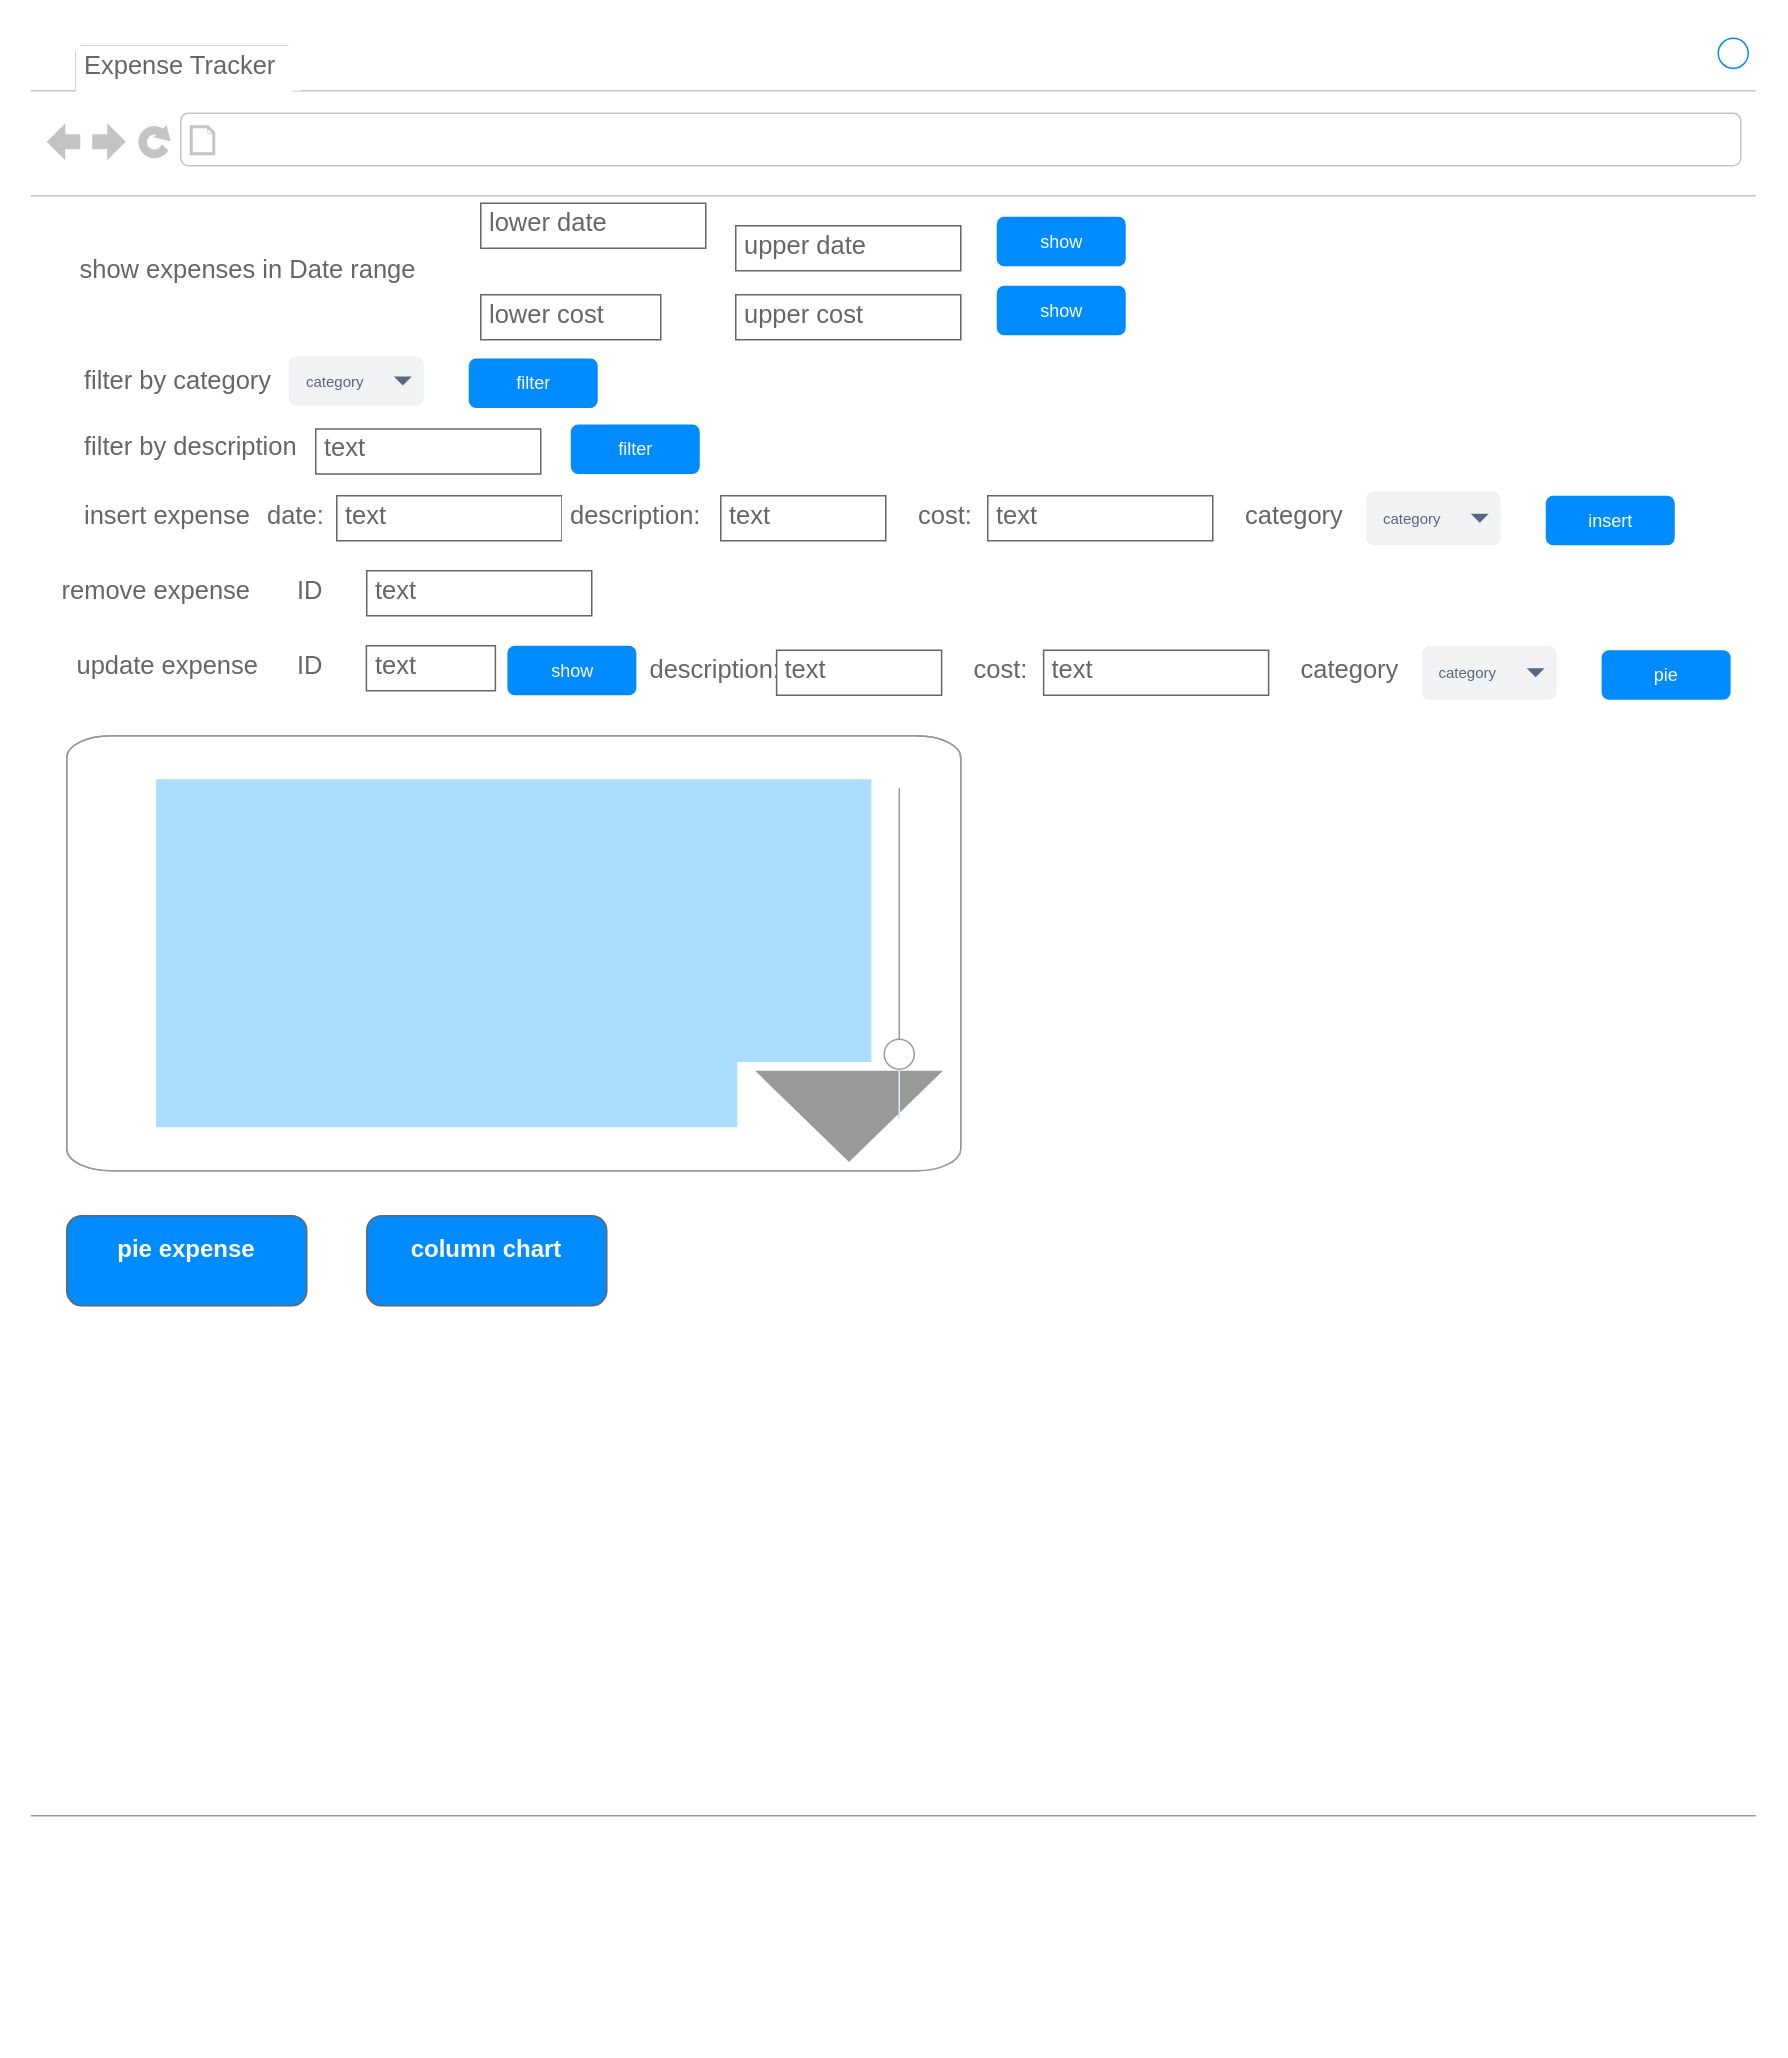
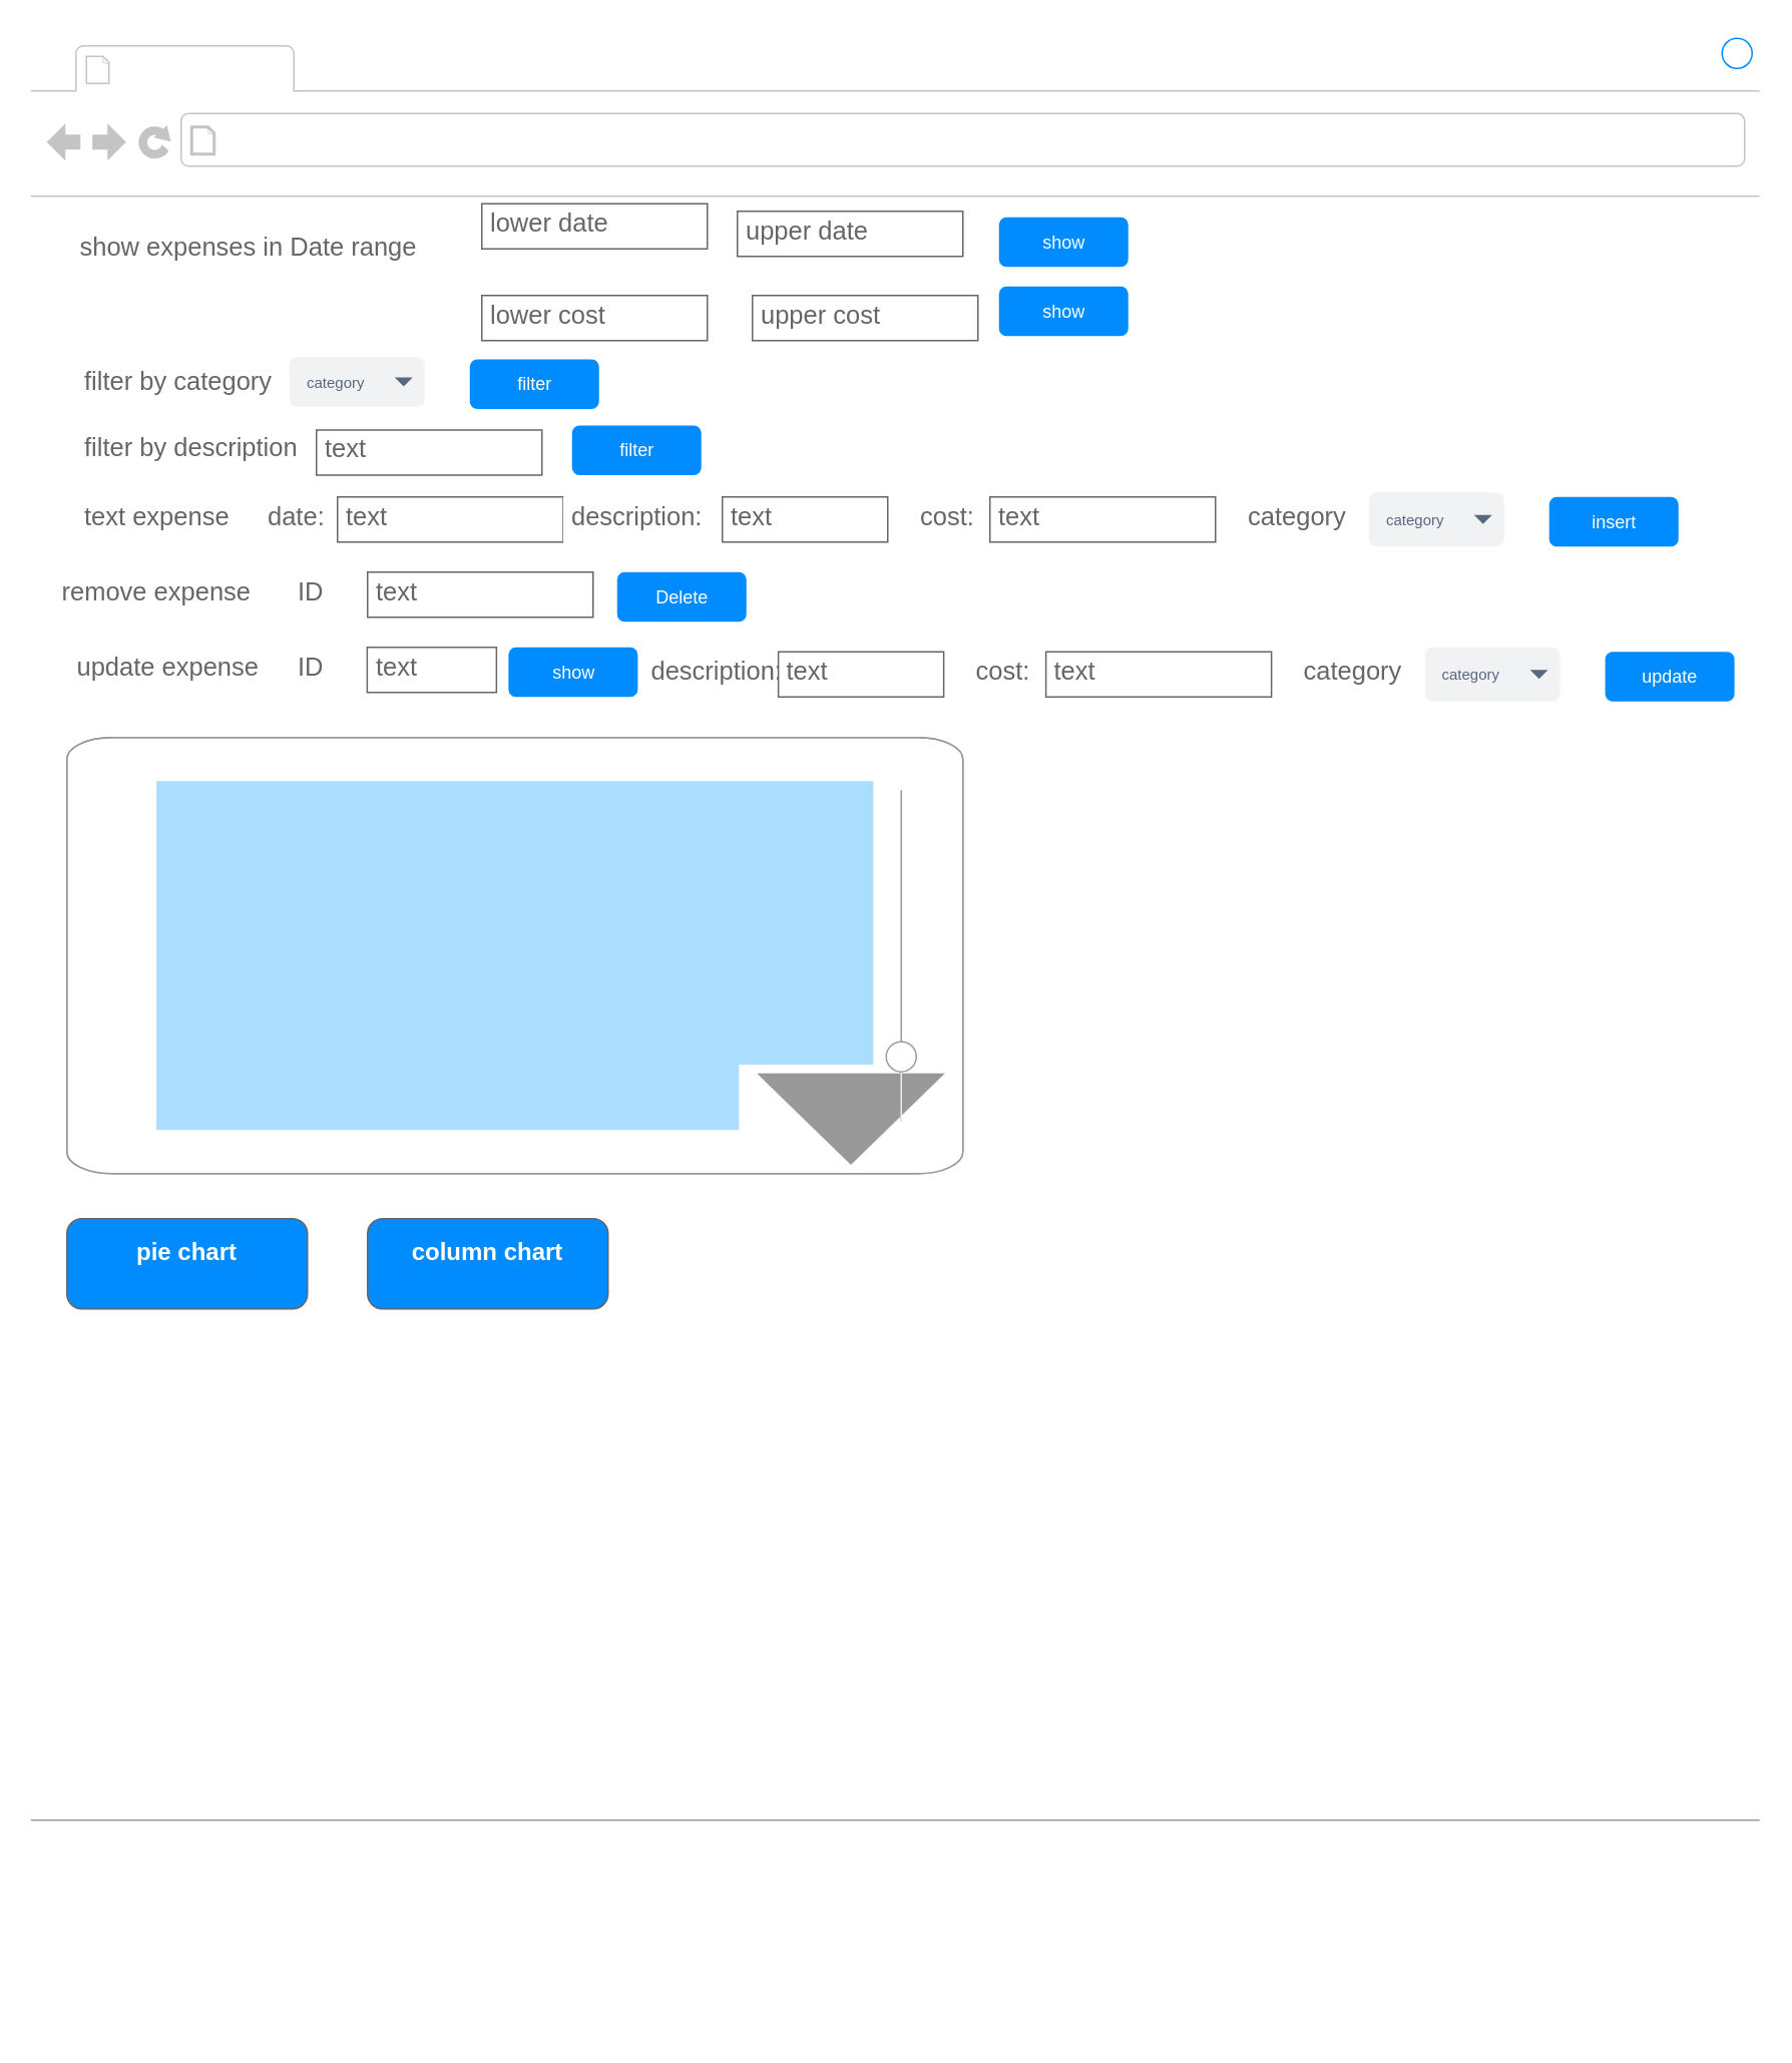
- <mxCell id="41" value="Expense Tracker" style="strokeWidth=1;shadow=0;dashed=0;align=center;html=1;shape=mxgraph.mockup.text.textBox;fontColor=#666666;align=left;fontSize=17;spacingLeft=4;spacingTop=-3;whiteSpace=wrap;strokeColor=none;mainText=" vertex="1" parent="2"><mxGeometry x="30" y="10" width="150" height="30" as="geometry" /></mxCell>
- <mxCell id="12" value="upper date" style="strokeWidth=1;shadow=0;dashed=0;align=center;html=1;shape=mxgraph.mockup.text.textBox;fontColor=#666666;align=left;fontSize=17;spacingLeft=4;spacingTop=-3;whiteSpace=wrap;strokeColor=#666666;mainText=" vertex="1" parent="2"><mxGeometry x="470" y="130" width="150" height="30" as="geometry" /></mxCell>
+ <mxCell id="12" value="upper date" style="strokeWidth=1;shadow=0;dashed=0;align=center;html=1;shape=mxgraph.mockup.text.textBox;fontColor=#666666;align=left;fontSize=17;spacingLeft=4;spacingTop=-3;whiteSpace=wrap;strokeColor=#666666;mainText=" vertex="1" parent="2"><mxGeometry x="470" y="120" width="150" height="30" as="geometry" /></mxCell>
- <mxCell id="25" value="&lt;span style=&quot;color: rgb(102, 102, 102); font-size: 17px; text-align: left;&quot;&gt;show expenses in Date range&lt;/span&gt;" style="text;html=1;align=center;verticalAlign=middle;whiteSpace=wrap;rounded=0;" vertex="1" parent="2"><mxGeometry x="20" y="145" width="250" height="30" as="geometry" /></mxCell>
+ <mxCell id="25" value="&lt;span style=&quot;color: rgb(102, 102, 102); font-size: 17px; text-align: left;&quot;&gt;show expenses in Date range&lt;/span&gt;" style="text;html=1;align=center;verticalAlign=middle;whiteSpace=wrap;rounded=0;" vertex="1" parent="2"><mxGeometry x="20" y="130" width="250" height="30" as="geometry" /></mxCell>
- <mxCell id="16" value="lower cost" style="strokeWidth=1;shadow=0;dashed=0;align=center;html=1;shape=mxgraph.mockup.text.textBox;fontColor=#666666;align=left;fontSize=17;spacingLeft=4;spacingTop=-3;whiteSpace=wrap;strokeColor=#666666;mainText=" vertex="1" parent="2"><mxGeometry x="300" y="176" width="120" height="30" as="geometry" /></mxCell>
+ <mxCell id="16" value="lower cost" style="strokeWidth=1;shadow=0;dashed=0;align=center;html=1;shape=mxgraph.mockup.text.textBox;fontColor=#666666;align=left;fontSize=17;spacingLeft=4;spacingTop=-3;whiteSpace=wrap;strokeColor=#666666;mainText=" vertex="1" parent="2"><mxGeometry x="300" y="176" width="150" height="30" as="geometry" /></mxCell>
- <mxCell id="17" value="upper cost" style="strokeWidth=1;shadow=0;dashed=0;align=center;html=1;shape=mxgraph.mockup.text.textBox;fontColor=#666666;align=left;fontSize=17;spacingLeft=4;spacingTop=-3;whiteSpace=wrap;strokeColor=#666666;mainText=" vertex="1" parent="2"><mxGeometry x="470" y="176" width="150" height="30" as="geometry" /></mxCell>
+ <mxCell id="17" value="upper cost" style="strokeWidth=1;shadow=0;dashed=0;align=center;html=1;shape=mxgraph.mockup.text.textBox;fontColor=#666666;align=left;fontSize=17;spacingLeft=4;spacingTop=-3;whiteSpace=wrap;strokeColor=#666666;mainText=" vertex="1" parent="2"><mxGeometry x="480" y="176" width="150" height="30" as="geometry" /></mxCell>
- <mxCell id="24" value="insert expense" style="strokeWidth=1;shadow=0;dashed=0;align=center;html=1;shape=mxgraph.mockup.text.textBox;fontColor=#666666;align=left;fontSize=17;spacingLeft=4;spacingTop=-3;whiteSpace=wrap;strokeColor=none;mainText=" vertex="1" parent="2"><mxGeometry x="30" y="310" width="130" height="30" as="geometry" /></mxCell>
+ <mxCell id="24" value="text expense" style="strokeWidth=1;shadow=0;dashed=0;align=center;html=1;shape=mxgraph.mockup.text.textBox;fontColor=#666666;align=left;fontSize=17;spacingLeft=4;spacingTop=-3;whiteSpace=wrap;strokeColor=none;mainText=" vertex="1" parent="2"><mxGeometry x="30" y="310" width="130" height="30" as="geometry" /></mxCell>
+ <mxCell id="37" value="Delete" style="rounded=1;align=center;strokeColor=none;html=1;fontColor=#ffffff;fontSize=12;fillColor=#008CFF;" vertex="1" parent="2"><mxGeometry x="390" y="360" width="86" height="33" as="geometry" /></mxCell>
- <mxCell id="53" value="pie" style="rounded=1;align=center;strokeColor=none;html=1;fontColor=#ffffff;fontSize=12;fillColor=#008CFF;" vertex="1" parent="2"><mxGeometry x="1047.25" y="413" width="86" height="33" as="geometry" /></mxCell>
+ <mxCell id="53" value="update" style="rounded=1;align=center;strokeColor=none;html=1;fontColor=#ffffff;fontSize=12;fillColor=#008CFF;" vertex="1" parent="2"><mxGeometry x="1047.25" y="413" width="86" height="33" as="geometry" /></mxCell>
- <mxCell id="8" value="pie expense" style="strokeWidth=1;shadow=0;dashed=0;align=center;html=1;shape=mxgraph.mockup.anchor;fontSize=16;fontColor=#ffffff;fontStyle=1;whiteSpace=wrap;" parent="7" vertex="1"><mxGeometry y="9.6" width="160" height="24" as="geometry" /></mxCell>
+ <mxCell id="8" value="pie chart" style="strokeWidth=1;shadow=0;dashed=0;align=center;html=1;shape=mxgraph.mockup.anchor;fontSize=16;fontColor=#ffffff;fontStyle=1;whiteSpace=wrap;" parent="7" vertex="1"><mxGeometry y="9.6" width="160" height="24" as="geometry" /></mxCell>
